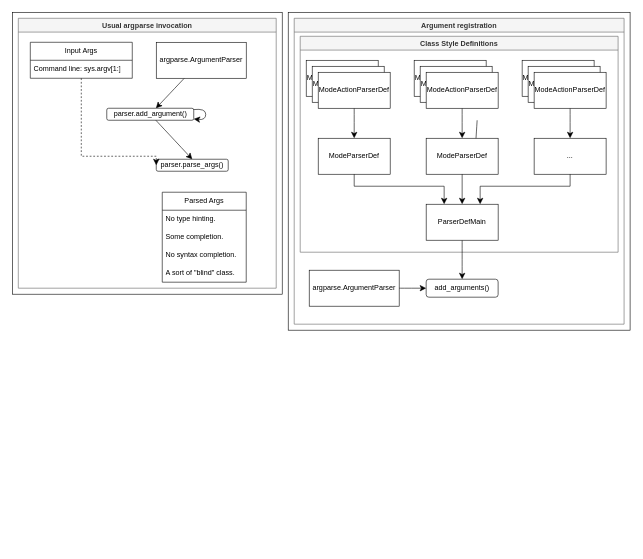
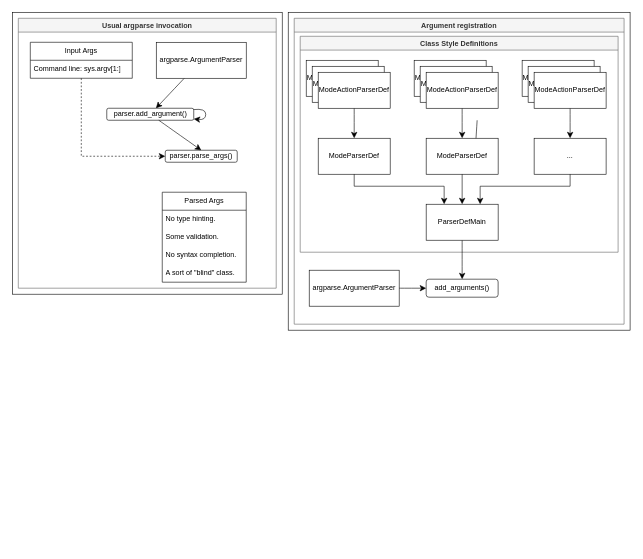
- <mxCell id="8" value="parser.parse_args()" style="rounded=1;whiteSpace=wrap;html=1;" vertex="1" parent="3"><mxGeometry x="230" y="235" width="120" height="20" as="geometry" /></mxCell>
+ <mxCell id="8" value="parser.parse_args()" style="rounded=1;whiteSpace=wrap;html=1;" vertex="1" parent="3"><mxGeometry x="245" y="220" width="120" height="20" as="geometry" /></mxCell>
- <mxCell id="15" value="Some completion." style="text;strokeColor=none;fillColor=none;align=left;verticalAlign=middle;spacingLeft=4;spacingRight=4;overflow=hidden;points=[[0,0.5],[1,0.5]];portConstraint=eastwest;rotatable=0;whiteSpace=wrap;html=1;" vertex="1" parent="13"><mxGeometry y="60" width="140" height="30" as="geometry" /></mxCell>
+ <mxCell id="15" value="Some validation." style="text;strokeColor=none;fillColor=none;align=left;verticalAlign=middle;spacingLeft=4;spacingRight=4;overflow=hidden;points=[[0,0.5],[1,0.5]];portConstraint=eastwest;rotatable=0;whiteSpace=wrap;html=1;" vertex="1" parent="13"><mxGeometry y="60" width="140" height="30" as="geometry" /></mxCell>
